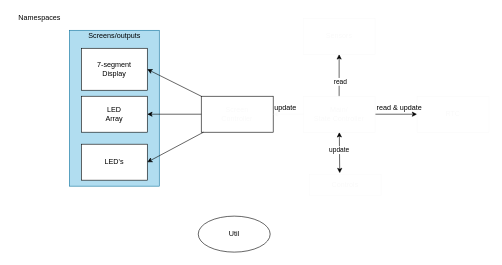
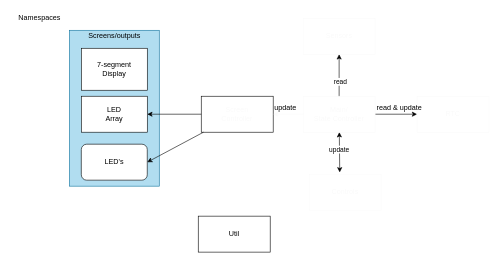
- <mxCell id="7" style="edgeStyle=none;html=1;entryX=1;entryY=0.5;entryDx=0;entryDy=0;fontColor=#FAFAFA;" parent="1" source="10" target="3" edge="1"><mxGeometry relative="1" as="geometry" /></mxCell>
- <mxCell id="5" value="LED's" style="rounded=0;whiteSpace=wrap;html=1;" parent="1" vertex="1"><mxGeometry x="135" y="240" width="110" height="60" as="geometry" /></mxCell>
+ <mxCell id="5" value="LED's" style="whiteSpace=wrap;html=1;rounded=1;" parent="1" vertex="1"><mxGeometry x="135" y="240" width="110" height="60" as="geometry" /></mxCell>
- <mxCell id="18" value="&lt;font color=&quot;#fafafa&quot;&gt;Controls&lt;/font&gt;" style="rounded=0;whiteSpace=wrap;html=1;fontColor=#000000;strokeColor=#FAFAFA;fillColor=none;" parent="1" vertex="1"><mxGeometry x="515" y="290" width="120" height="35" as="geometry" /></mxCell>
+ <mxCell id="18" value="&lt;font color=&quot;#fafafa&quot;&gt;Controls&lt;/font&gt;" style="rounded=0;whiteSpace=wrap;html=1;fontColor=#000000;strokeColor=#FAFAFA;fillColor=none;" parent="1" vertex="1"><mxGeometry x="515" y="290" width="120" height="60" as="geometry" /></mxCell>
- <mxCell id="24" value="Util" style="ellipse;whiteSpace=wrap;html=1;" parent="1" vertex="1"><mxGeometry x="330" y="360" width="120" height="60" as="geometry" /></mxCell>
+ <mxCell id="24" value="Util" style="whiteSpace=wrap;html=1;" parent="1" vertex="1"><mxGeometry x="330" y="360" width="120" height="60" as="geometry" /></mxCell>
